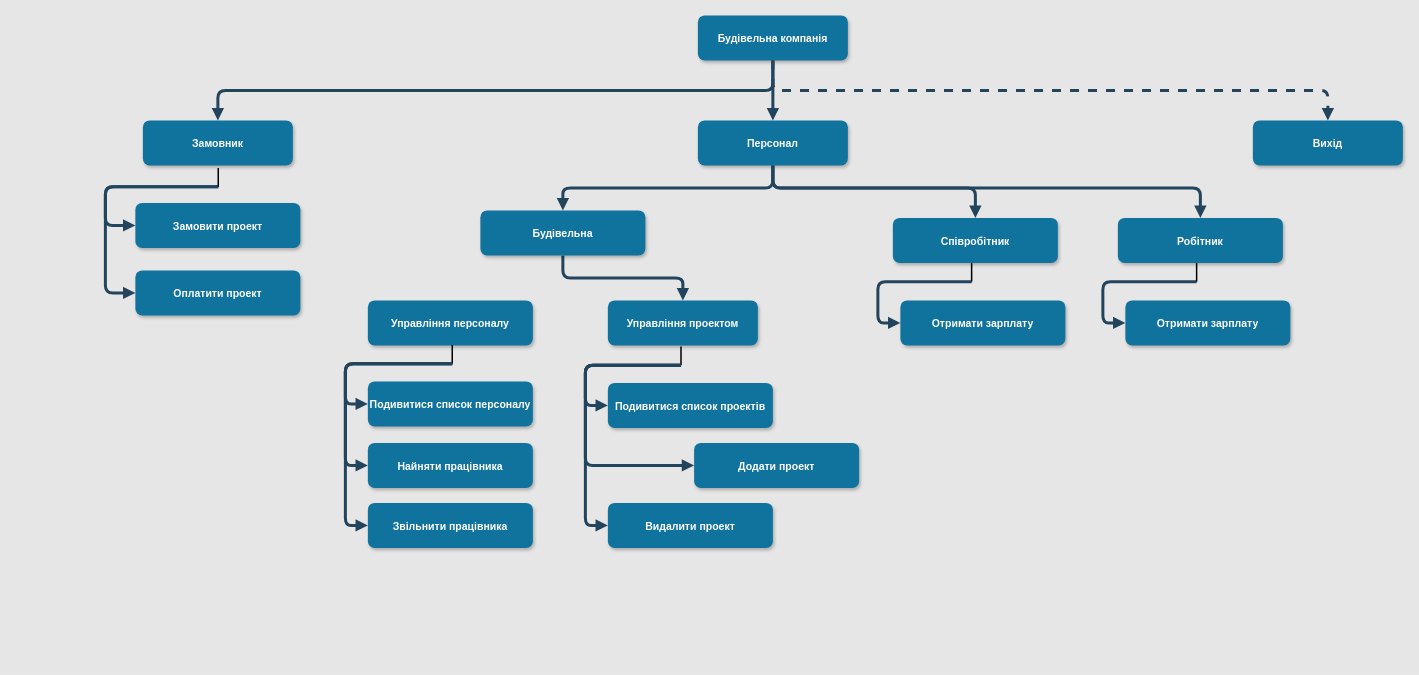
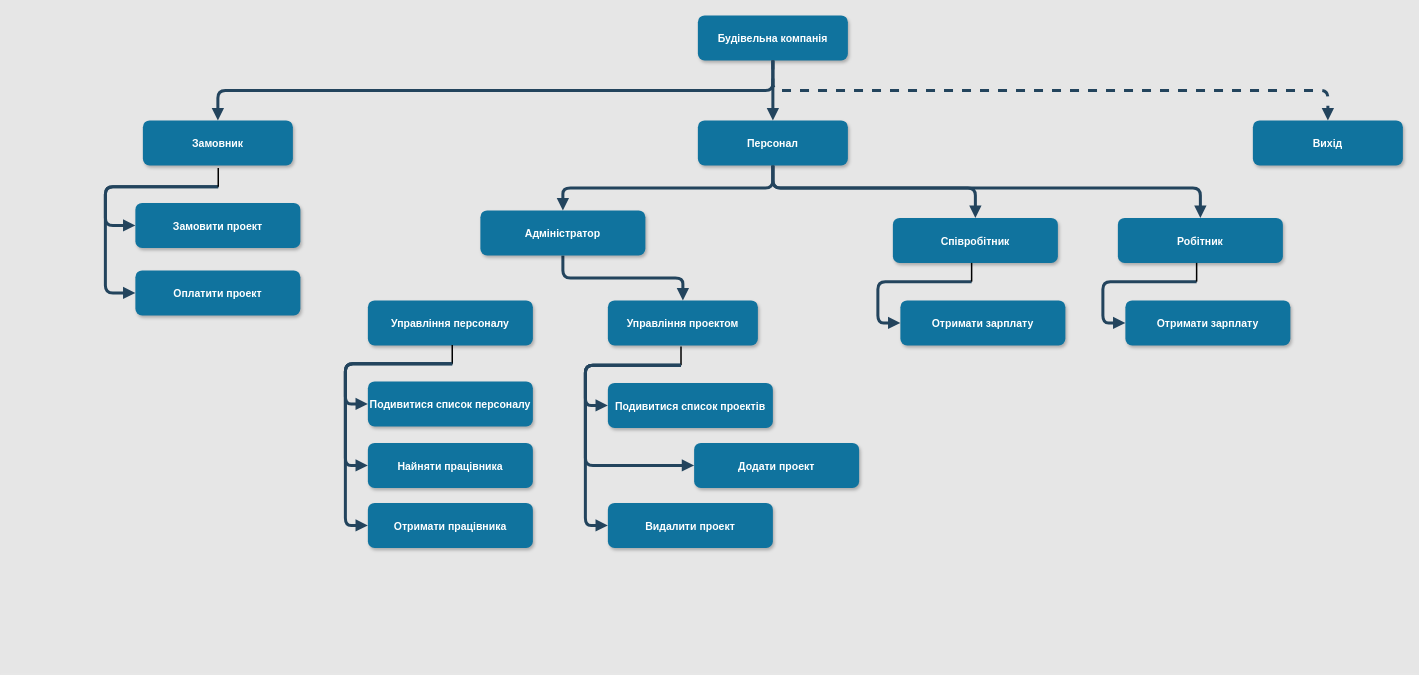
- <mxCell id="7" value="Будівельна" style="rounded=1;fillColor=#10739E;strokeColor=none;shadow=1;gradientColor=none;fontStyle=1;fontColor=#FFFFFF;fontSize=14;" parent="1" vertex="1"><mxGeometry x="640" y="280" width="220" height="60" as="geometry" /></mxCell>
+ <mxCell id="7" value="Адміністратор" style="rounded=1;fillColor=#10739E;strokeColor=none;shadow=1;gradientColor=none;fontStyle=1;fontColor=#FFFFFF;fontSize=14;" parent="1" vertex="1"><mxGeometry x="640" y="280" width="220" height="60" as="geometry" /></mxCell>
- <mxCell id="13" value="Звільнити працівника" style="rounded=1;fillColor=#10739E;strokeColor=none;shadow=1;gradientColor=none;fontStyle=1;fontColor=#FFFFFF;fontSize=14;" parent="1" vertex="1"><mxGeometry x="490" y="670" width="220" height="60" as="geometry" /></mxCell>
+ <mxCell id="13" value="Отримати працівника" style="rounded=1;fillColor=#10739E;strokeColor=none;shadow=1;gradientColor=none;fontStyle=1;fontColor=#FFFFFF;fontSize=14;" parent="1" vertex="1"><mxGeometry x="490" y="670" width="220" height="60" as="geometry" /></mxCell>
